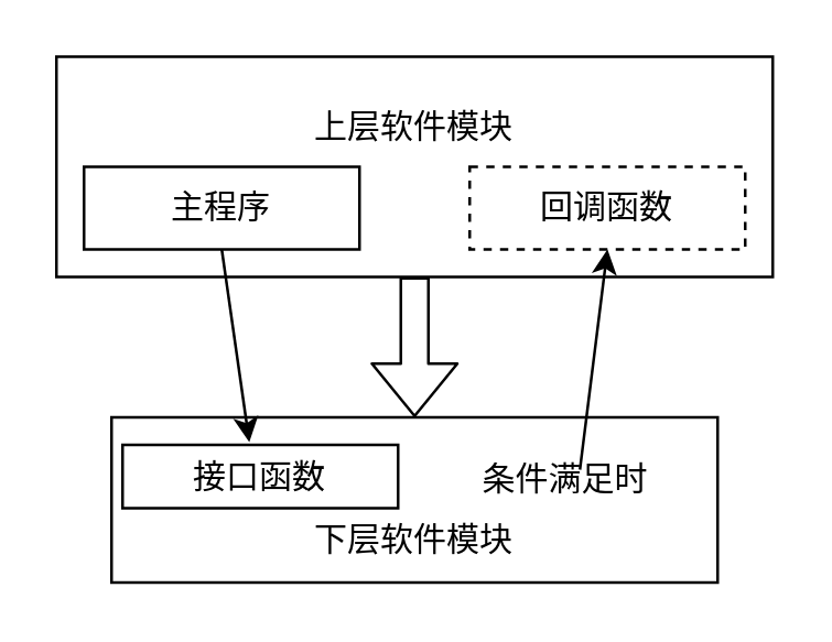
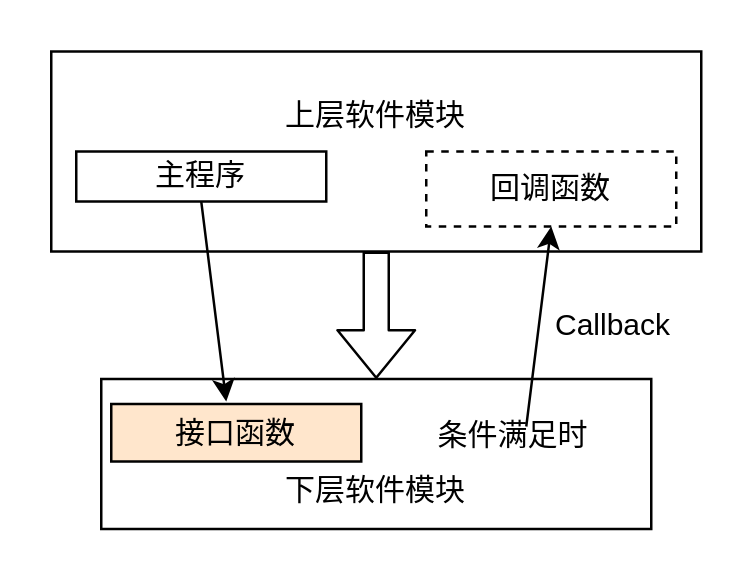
- <mxCell id="4" value="主程序" style="rounded=0;whiteSpace=wrap;html=1;" parent="1" vertex="1"><mxGeometry x="30" y="60" width="100" height="30" as="geometry" /></mxCell>
+ <mxCell id="4" value="主程序" style="rounded=0;whiteSpace=wrap;html=1;" parent="1" vertex="1"><mxGeometry x="30" y="60" width="100" height="20" as="geometry" /></mxCell>
+ <mxCell id="11" value="Callback" style="text;html=1;strokeColor=none;fillColor=none;align=center;verticalAlign=middle;whiteSpace=wrap;rounded=0;" parent="1" vertex="1"><mxGeometry x="210" y="120" width="70" height="20" as="geometry" /></mxCell>
- <mxCell id="7" value="接口函数" style="rounded=0;whiteSpace=wrap;html=1;" parent="1" vertex="1"><mxGeometry x="44" y="161" width="100" height="23" as="geometry" /></mxCell>
+ <mxCell id="7" value="接口函数" style="rounded=0;whiteSpace=wrap;html=1;fillColor=#ffe6cc;" parent="1" vertex="1"><mxGeometry x="44" y="161" width="100" height="23" as="geometry" /></mxCell>
